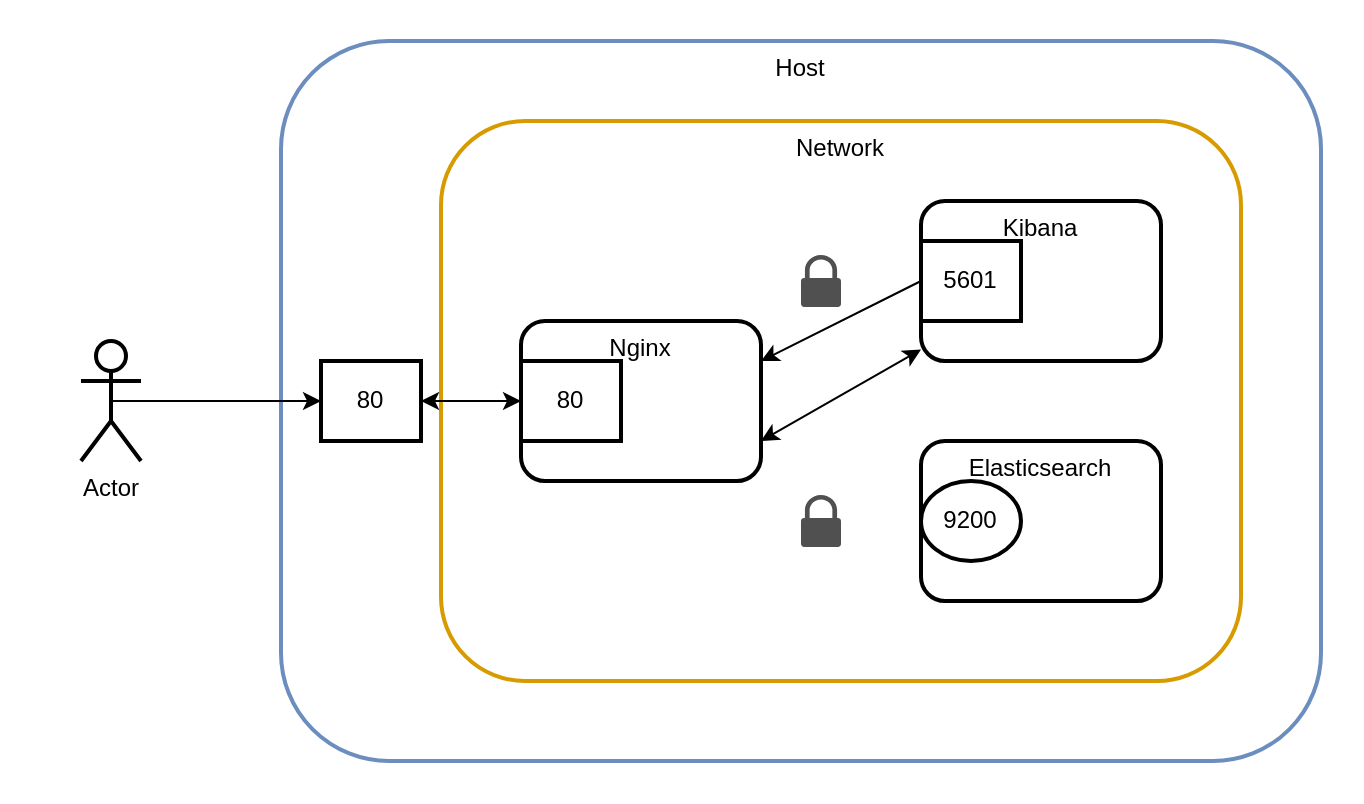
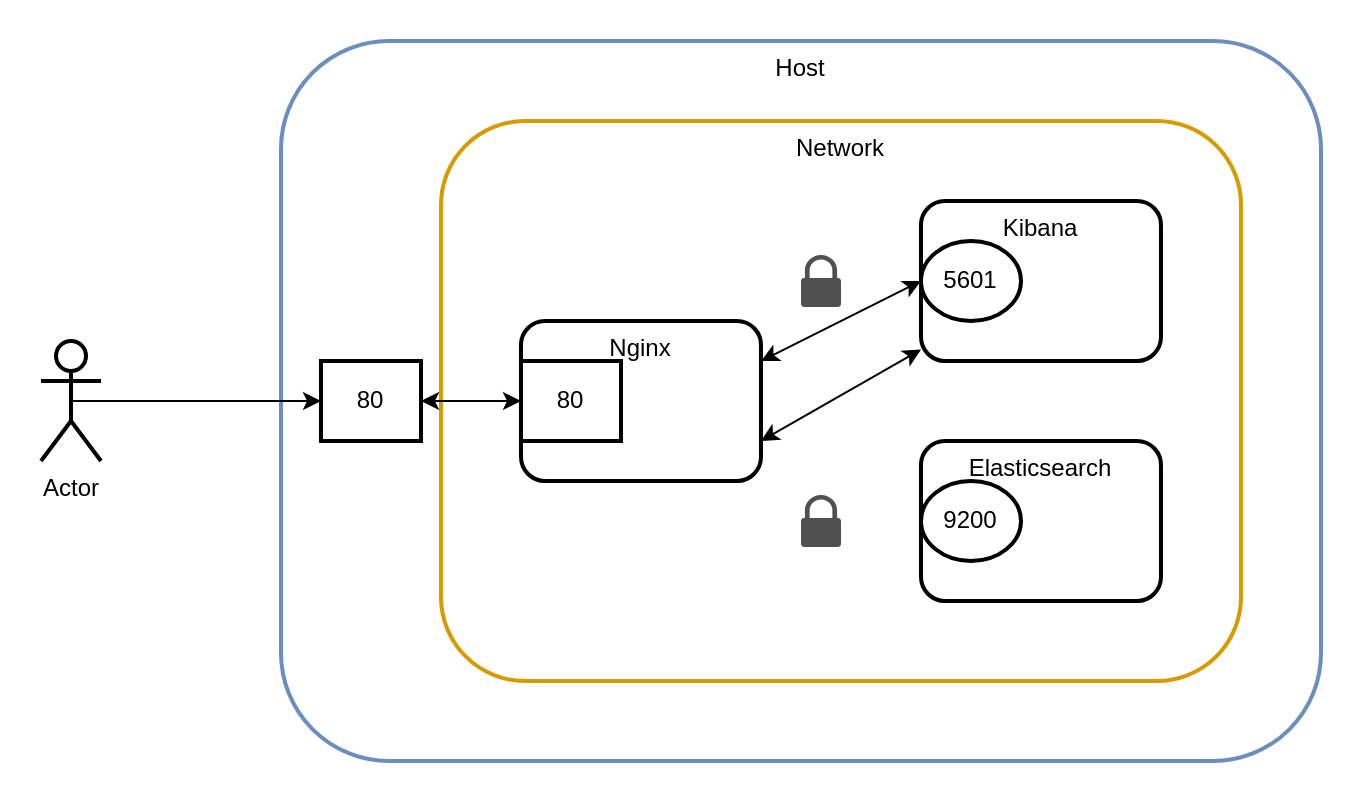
- <mxCell id="11" value="5601" style="rounded=0;whiteSpace=wrap;html=1;strokeWidth=2;fillColor=none;gradientColor=none;align=center;" vertex="1" parent="1"><mxGeometry x="460" y="120" width="50" height="40" as="geometry" /></mxCell>
+ <mxCell id="11" value="5601" style="ellipse;whiteSpace=wrap;html=1;strokeWidth=2;fillColor=none;gradientColor=none;align=center;" vertex="1" parent="1"><mxGeometry x="460" y="120" width="50" height="40" as="geometry" /></mxCell>
- <mxCell id="14" value="" style="endArrow=none;html=1;exitX=1;exitY=0.25;exitDx=0;exitDy=0;entryX=0;entryY=0.5;entryDx=0;entryDy=0;startArrow=classic;startFill=1;" edge="1" parent="1" source="7" target="11"><mxGeometry width="50" height="50" relative="1" as="geometry"><mxPoint x="375" y="139.5" as="sourcePoint" /><mxPoint x="425" y="139.5" as="targetPoint" /></mxGeometry></mxCell>
+ <mxCell id="14" value="" style="endArrow=classic;html=1;exitX=1;exitY=0.25;exitDx=0;exitDy=0;entryX=0;entryY=0.5;entryDx=0;entryDy=0;startArrow=classic;startFill=1;" edge="1" parent="1" source="7" target="11"><mxGeometry width="50" height="50" relative="1" as="geometry"><mxPoint x="375" y="139.5" as="sourcePoint" /><mxPoint x="425" y="139.5" as="targetPoint" /></mxGeometry></mxCell>
- <mxCell id="4" value="Actor" style="shape=umlActor;verticalLabelPosition=bottom;labelBackgroundColor=#ffffff;verticalAlign=top;html=1;outlineConnect=0;strokeWidth=2;fillColor=none;gradientColor=none;align=center;" vertex="1" parent="1"><mxGeometry x="40" y="170" width="30" height="60" as="geometry" /></mxCell>
+ <mxCell id="4" value="Actor" style="shape=umlActor;verticalLabelPosition=bottom;labelBackgroundColor=#ffffff;verticalAlign=top;html=1;outlineConnect=0;strokeWidth=2;fillColor=none;gradientColor=none;align=center;" vertex="1" parent="1"><mxGeometry x="20" y="170" width="30" height="60" as="geometry" /></mxCell>
